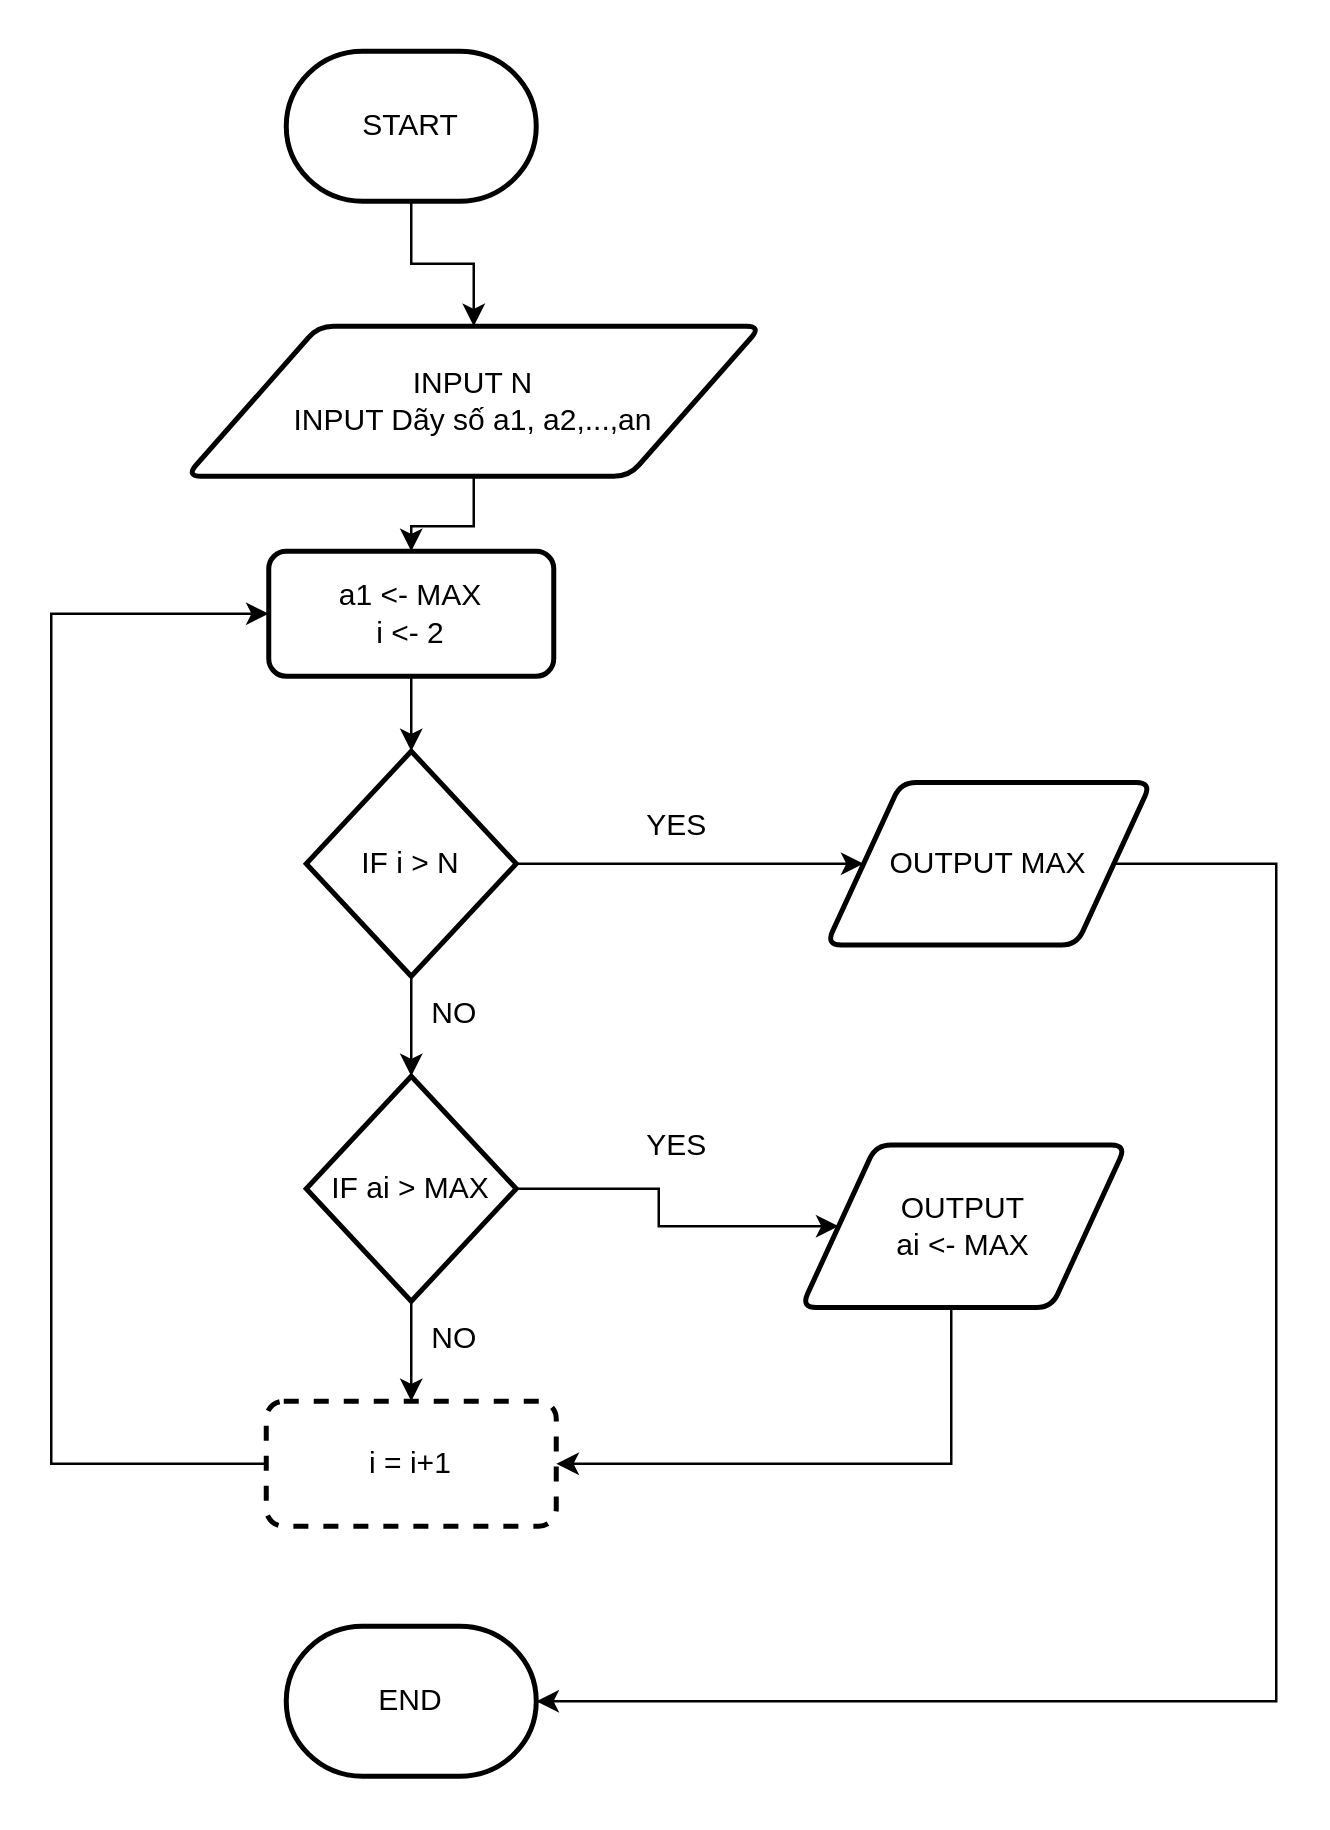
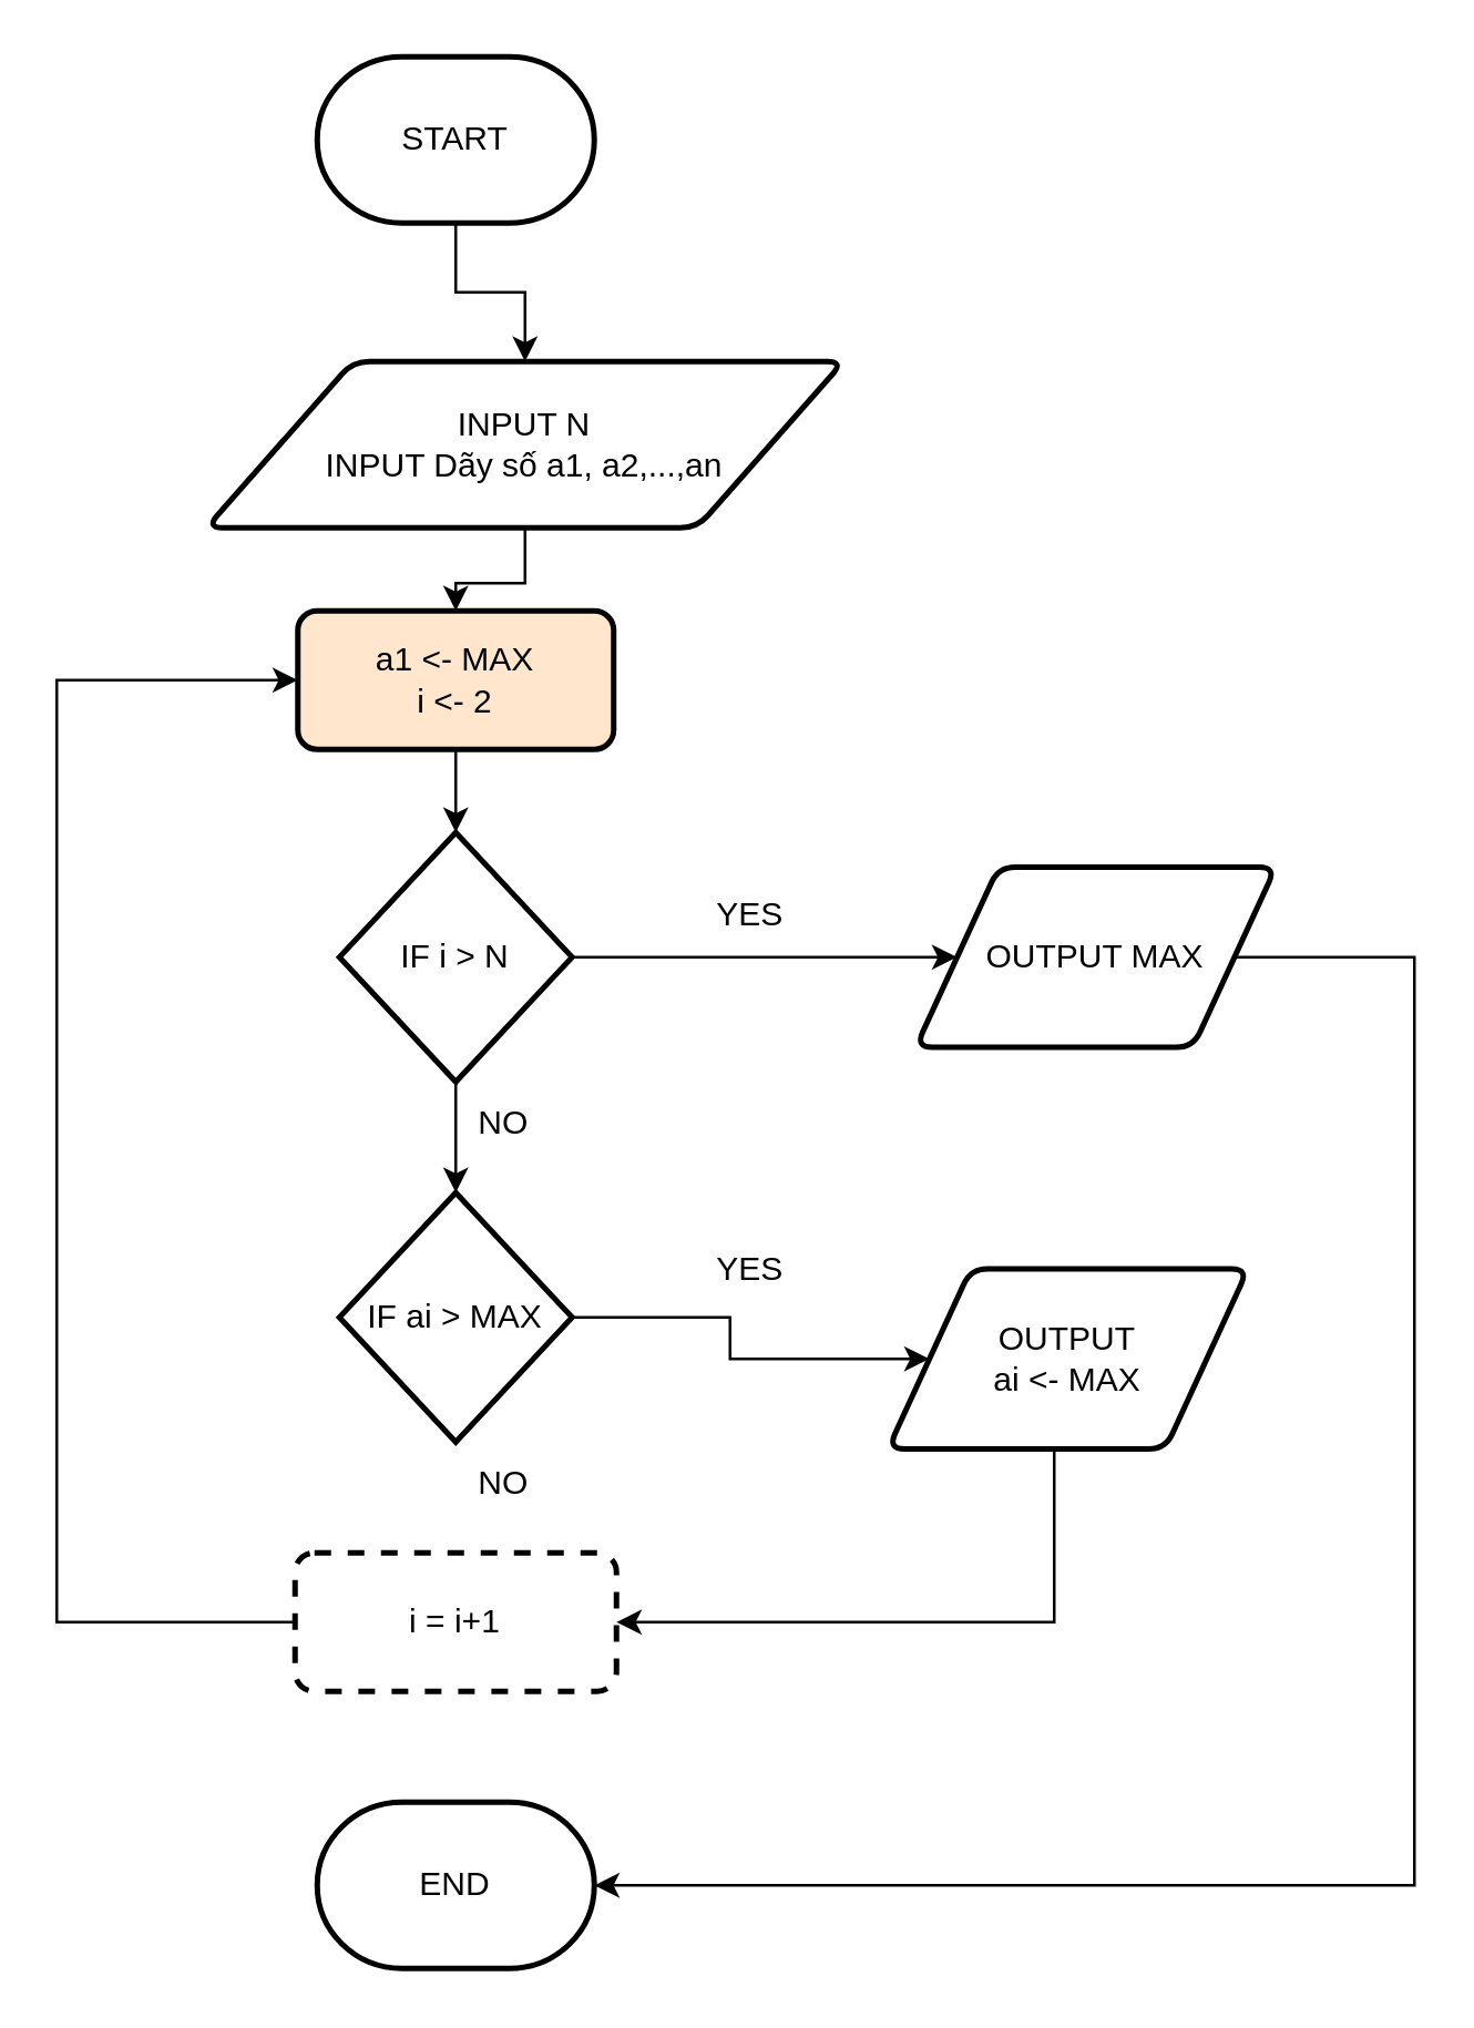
- <mxCell id="6" value="a1 &amp;lt;- MAX&lt;br&gt;i &amp;lt;- 2" style="rounded=1;whiteSpace=wrap;html=1;absoluteArcSize=1;arcSize=14;strokeWidth=2;" vertex="1" parent="1"><mxGeometry x="107" y="220" width="114" height="50" as="geometry" /></mxCell>
+ <mxCell id="6" value="a1 &amp;lt;- MAX&lt;br&gt;i &amp;lt;- 2" style="rounded=1;whiteSpace=wrap;html=1;absoluteArcSize=1;arcSize=14;strokeWidth=2;fillColor=#ffe6cc;" vertex="1" parent="1"><mxGeometry x="107" y="220" width="114" height="50" as="geometry" /></mxCell>
- <mxCell id="14" style="edgeStyle=orthogonalEdgeStyle;rounded=0;orthogonalLoop=1;jettySize=auto;html=1;entryX=0.5;entryY=0;entryDx=0;entryDy=0;" edge="1" parent="1" source="16" target="20"><mxGeometry relative="1" as="geometry" /></mxCell>
